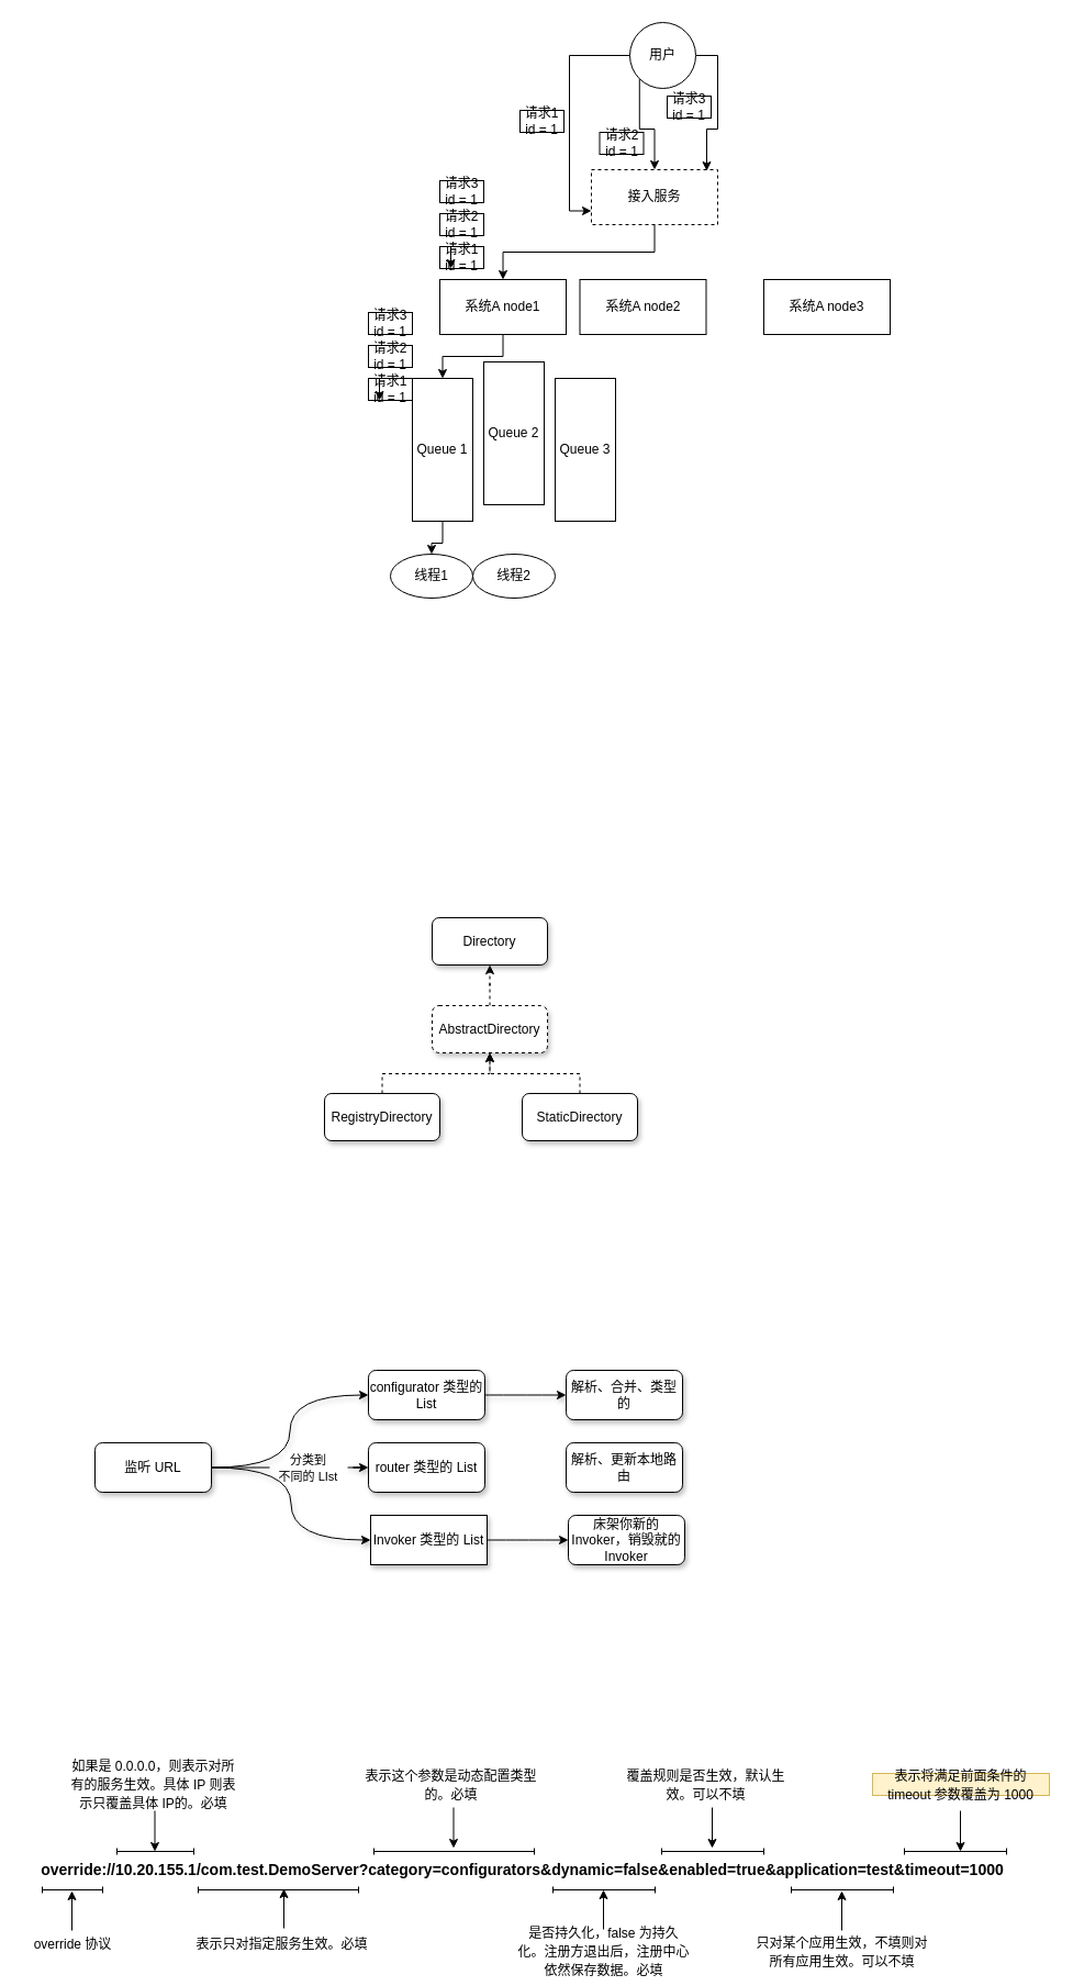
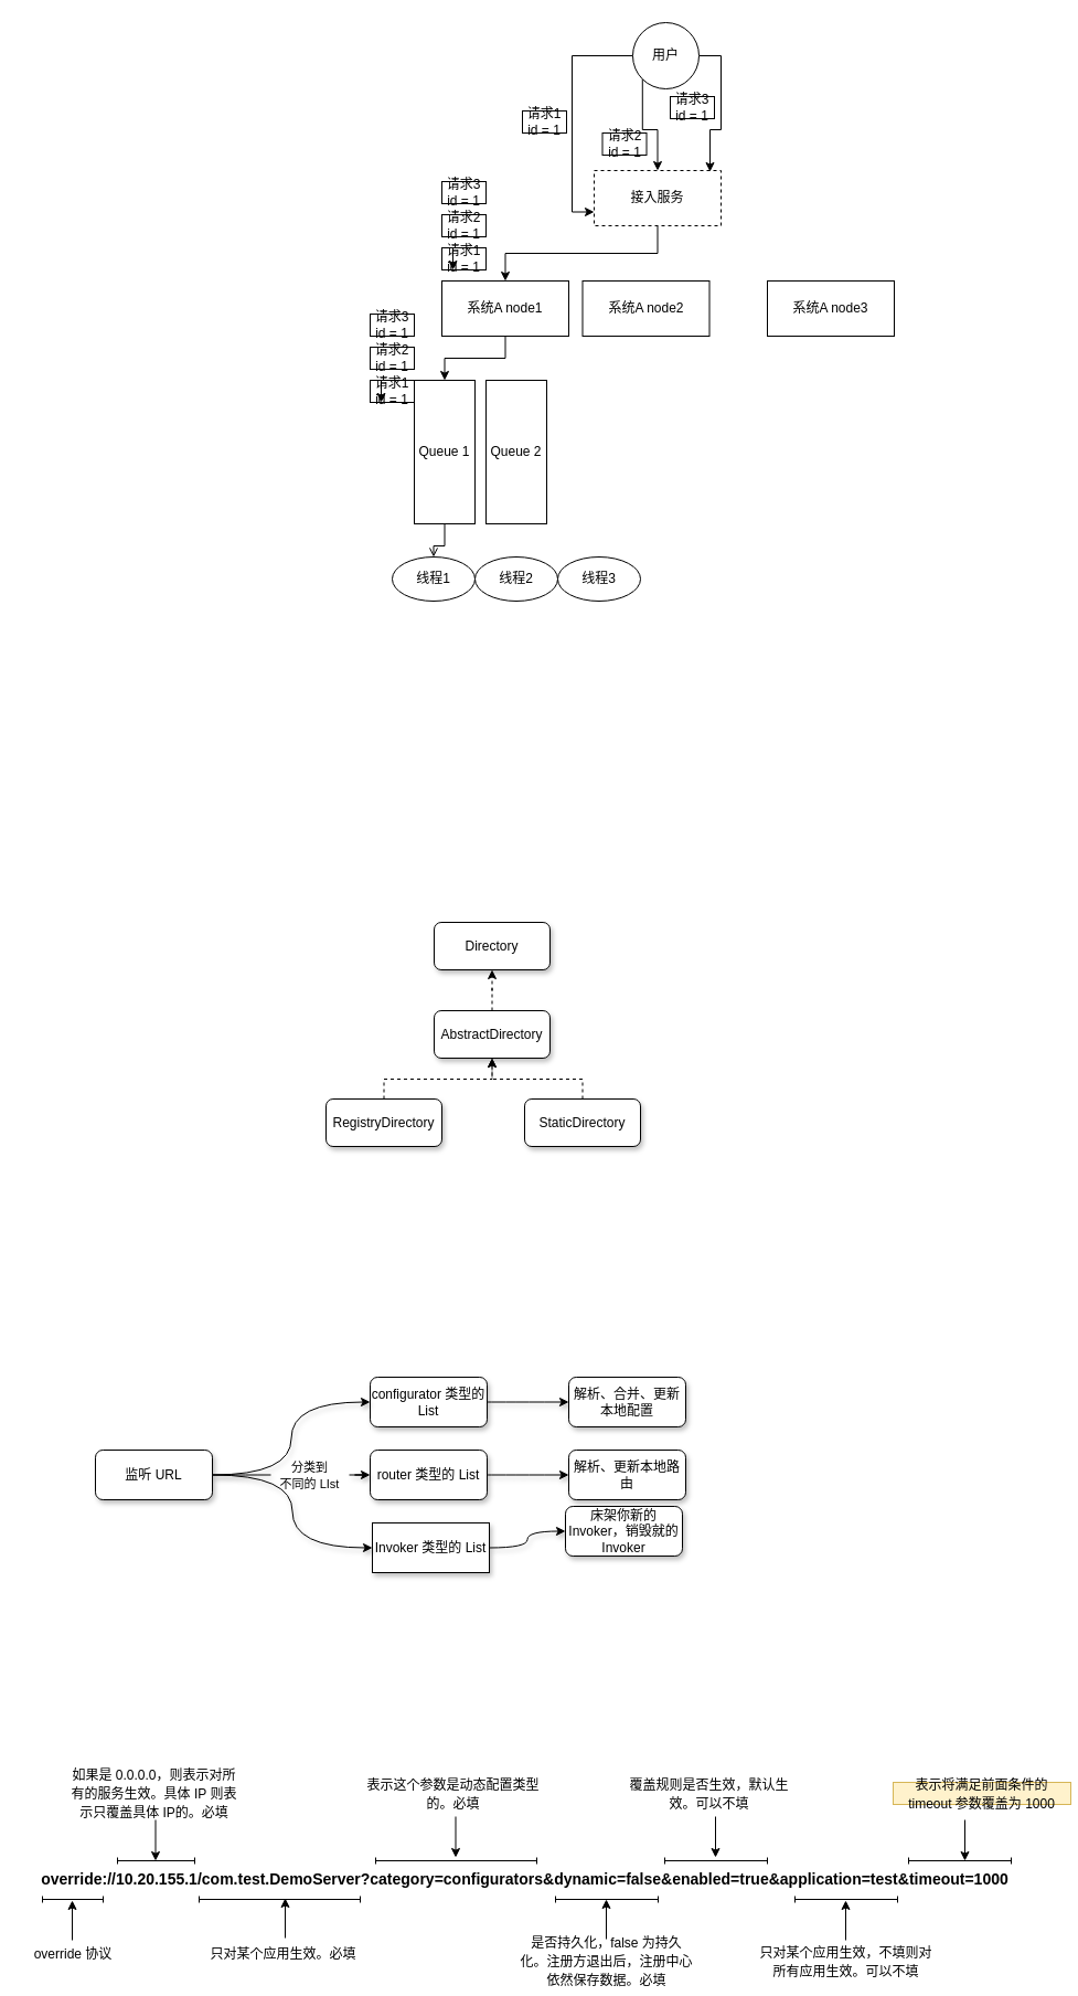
- <mxCell id="21" value="Queue 2" style="rounded=0;whiteSpace=wrap;html=1;strokeColor=#000000;" parent="1" vertex="1"><mxGeometry x="440" y="329" width="55" height="130" as="geometry" /></mxCell>
+ <mxCell id="21" value="Queue 2" style="rounded=0;whiteSpace=wrap;html=1;strokeColor=#000000;" parent="1" vertex="1"><mxGeometry x="440" y="344" width="55" height="130" as="geometry" /></mxCell>
- <mxCell id="22" value="Queue 3" style="rounded=0;whiteSpace=wrap;html=1;strokeColor=#000000;" parent="1" vertex="1"><mxGeometry x="505" y="344" width="55" height="130" as="geometry" /></mxCell>
- <mxCell id="19" style="edgeStyle=orthogonalEdgeStyle;rounded=0;orthogonalLoop=1;jettySize=auto;html=1;exitX=0.5;exitY=1;exitDx=0;exitDy=0;" parent="1" source="20" target="27" edge="1"><mxGeometry relative="1" as="geometry" /></mxCell>
+ <mxCell id="19" style="edgeStyle=orthogonalEdgeStyle;rounded=0;orthogonalLoop=1;jettySize=auto;html=1;exitX=0.5;exitY=1;exitDx=0;exitDy=0;endArrow=open;" parent="1" source="20" target="27" edge="1"><mxGeometry relative="1" as="geometry" /></mxCell>
+ <mxCell id="29" value="线程3" style="ellipse;whiteSpace=wrap;html=1;strokeColor=#000000;" parent="1" vertex="1"><mxGeometry x="505" y="504" width="75" height="40" as="geometry" /></mxCell>
- <mxCell id="32" value="AbstractDirectory" style="rounded=1;whiteSpace=wrap;html=1;shadow=1;dashed=1;" parent="1" vertex="1"><mxGeometry x="393" y="915" width="105" height="43" as="geometry" /></mxCell>
+ <mxCell id="32" value="AbstractDirectory" style="rounded=1;whiteSpace=wrap;html=1;shadow=1;" parent="1" vertex="1"><mxGeometry x="393" y="915" width="105" height="43" as="geometry" /></mxCell>
- <mxCell id="49" value="解析、合并、类型的" style="rounded=1;whiteSpace=wrap;html=1;shadow=1;" vertex="1" parent="1"><mxGeometry x="515" y="1247" width="106" height="45" as="geometry" /></mxCell>
+ <mxCell id="49" value="解析、合并、更新本地配置" style="rounded=1;whiteSpace=wrap;html=1;shadow=1;" vertex="1" parent="1"><mxGeometry x="515" y="1247" width="106" height="45" as="geometry" /></mxCell>
+ <mxCell id="39" style="edgeStyle=orthogonalEdgeStyle;curved=1;rounded=0;orthogonalLoop=1;jettySize=auto;html=1;exitX=1;exitY=0.5;exitDx=0;exitDy=0;endArrow=classic;endFill=1;shadow=1;" edge="1" parent="1" source="40" target="50"><mxGeometry relative="1" as="geometry" /></mxCell>
- <mxCell id="51" value="床架你新的 Invoker，销毁就的 Invoker" style="rounded=1;whiteSpace=wrap;html=1;shadow=1;" vertex="1" parent="1"><mxGeometry x="517" y="1379" width="106" height="45" as="geometry" /></mxCell>
+ <mxCell id="51" value="床架你新的 Invoker，销毁就的 Invoker" style="rounded=1;whiteSpace=wrap;html=1;shadow=1;" vertex="1" parent="1"><mxGeometry x="512" y="1364" width="106" height="45" as="geometry" /></mxCell>
- <mxCell id="76" value="&lt;font style=&quot;font-size: 12px&quot;&gt;表示将满足前面条件的 timeout 参数覆盖为 1000&lt;br&gt;&lt;/font&gt;" style="text;html=1;strokeColor=#d6b656;fillColor=#fff2cc;align=center;verticalAlign=middle;whiteSpace=wrap;rounded=0;shadow=0;fontSize=14;" vertex="1" parent="1"><mxGeometry x="794" y="1614" width="161" height="20" as="geometry" /></mxCell>
+ <mxCell id="76" value="&lt;font style=&quot;font-size: 12px&quot;&gt;表示将满足前面条件的 timeout 参数覆盖为 1000&lt;br&gt;&lt;/font&gt;" style="text;html=1;strokeColor=#d6b656;fillColor=#fff2cc;align=center;verticalAlign=middle;whiteSpace=wrap;rounded=0;shadow=0;fontSize=14;" vertex="1" parent="1"><mxGeometry x="809" y="1614" width="161" height="20" as="geometry" /></mxCell>
- <mxCell id="70" value="&lt;font style=&quot;font-size: 12px&quot;&gt;表示只对指定服务生效。必填&lt;br&gt;&lt;/font&gt;" style="text;html=1;strokeColor=none;fillColor=none;align=center;verticalAlign=middle;whiteSpace=wrap;rounded=0;shadow=0;fontSize=14;" vertex="1" parent="1"><mxGeometry x="176" y="1759" width="161" height="20" as="geometry" /></mxCell>
+ <mxCell id="70" value="&lt;font style=&quot;font-size: 12px&quot;&gt;只对某个应用生效。必填&lt;br&gt;&lt;/font&gt;" style="text;html=1;strokeColor=none;fillColor=none;align=center;verticalAlign=middle;whiteSpace=wrap;rounded=0;shadow=0;fontSize=14;" vertex="1" parent="1"><mxGeometry x="176" y="1759" width="161" height="20" as="geometry" /></mxCell>
